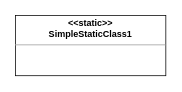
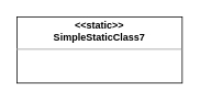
- <mxCell id="2" value="&lt;p style=&quot;margin: 0px ; margin-top: 4px ; text-align: center&quot;&gt;&lt;b&gt;&amp;lt;&amp;lt;static&amp;gt;&amp;gt;&lt;br&gt;SimpleStaticClass1&lt;/b&gt;&lt;/p&gt;&lt;hr size=&quot;1&quot;&gt;&lt;p style=&quot;margin: 0px ; margin-left: 4px&quot;&gt;&lt;/p&gt;&lt;p style=&quot;margin: 0px ; margin-left: 4px&quot;&gt;&lt;br&gt;&lt;/p&gt;" style="verticalAlign=top;align=left;overflow=fill;fontSize=12;fontFamily=Helvetica;html=1;" parent="1" vertex="1"><mxGeometry x="20" y="20" width="200" height="80" as="geometry" /></mxCell>
+ <mxCell id="2" value="&lt;p style=&quot;margin: 0px ; margin-top: 4px ; text-align: center&quot;&gt;&lt;b&gt;&amp;lt;&amp;lt;static&amp;gt;&amp;gt;&lt;br&gt;SimpleStaticClass7&lt;/b&gt;&lt;/p&gt;&lt;hr size=&quot;1&quot;&gt;&lt;p style=&quot;margin: 0px ; margin-left: 4px&quot;&gt;&lt;/p&gt;&lt;p style=&quot;margin: 0px ; margin-left: 4px&quot;&gt;&lt;br&gt;&lt;/p&gt;" style="verticalAlign=top;align=left;overflow=fill;fontSize=12;fontFamily=Helvetica;html=1;" parent="1" vertex="1"><mxGeometry x="20" y="20" width="200" height="80" as="geometry" /></mxCell>
